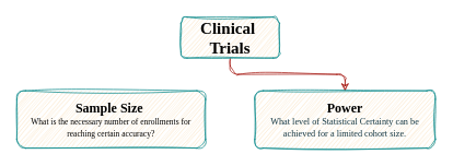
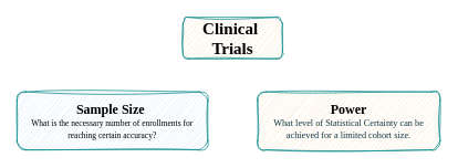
- <mxCell id="2" value="" style="edgeStyle=orthogonalEdgeStyle;rounded=1;sketch=1;hachureGap=4;jiggle=2;curveFitting=1;orthogonalLoop=1;jettySize=auto;html=1;fontFamily=Architects Daughter;fontSource=https%3A%2F%2Ffonts.googleapis.com%2Fcss%3Ffamily%3DArchitects%2BDaughter;labelBackgroundColor=none;fontColor=default;strokeColor=#A8201A;" edge="1" parent="1" source="3" target="5"><mxGeometry relative="1" as="geometry" /></mxCell>
- <mxCell id="4" value="&lt;font style=&quot;font-size: 16px; color: light-dark(rgb(0, 0, 0), rgb(128, 255, 0));&quot;&gt;&lt;b style=&quot;&quot;&gt;Sample Size&amp;nbsp;&lt;/b&gt;&lt;/font&gt;&lt;div&gt;&lt;span style=&quot;background-color: transparent; color: light-dark(rgb(0, 0, 0), rgb(255, 255, 255));&quot;&gt;&lt;font style=&quot;font-size: 10px;&quot;&gt;What is the necessary number of enrollments for reaching certain accuracy?&lt;/font&gt;&lt;/span&gt;&lt;/div&gt;" style="whiteSpace=wrap;html=1;fontFamily=Architects Daughter;rounded=1;sketch=1;hachureGap=4;jiggle=2;curveFitting=1;fontSource=https%3A%2F%2Ffonts.googleapis.com%2Fcss%3Ffamily%3DArchitects%2BDaughter;labelBackgroundColor=none;fillColor=#FAE5C7;strokeColor=#0F8B8D;fontColor=#143642;" vertex="1" parent="1"><mxGeometry x="20" y="110" width="230" height="70" as="geometry" /></mxCell>
+ <mxCell id="4" value="&lt;font style=&quot;font-size: 16px; color: light-dark(rgb(0, 0, 0), rgb(128, 255, 0));&quot;&gt;&lt;b style=&quot;&quot;&gt;Sample Size&amp;nbsp;&lt;/b&gt;&lt;/font&gt;&lt;div&gt;&lt;span style=&quot;background-color: transparent; color: light-dark(rgb(0, 0, 0), rgb(255, 255, 255));&quot;&gt;&lt;font style=&quot;font-size: 10px;&quot;&gt;What is the necessary number of enrollments for reaching certain accuracy?&lt;/font&gt;&lt;/span&gt;&lt;/div&gt;" style="whiteSpace=wrap;html=1;fontFamily=Architects Daughter;rounded=1;sketch=1;hachureGap=4;jiggle=2;curveFitting=1;fontSource=https%3A%2F%2Ffonts.googleapis.com%2Fcss%3Ffamily%3DArchitects%2BDaughter;labelBackgroundColor=none;fillColor=#dae8fc;strokeColor=#0F8B8D;fontColor=#143642;" vertex="1" parent="1"><mxGeometry x="20" y="110" width="230" height="70" as="geometry" /></mxCell>
